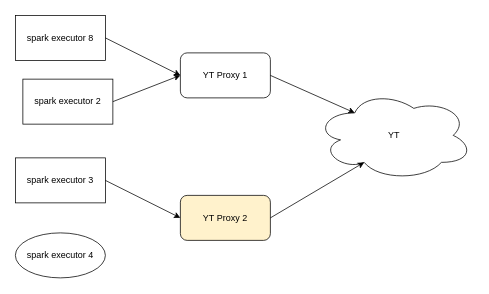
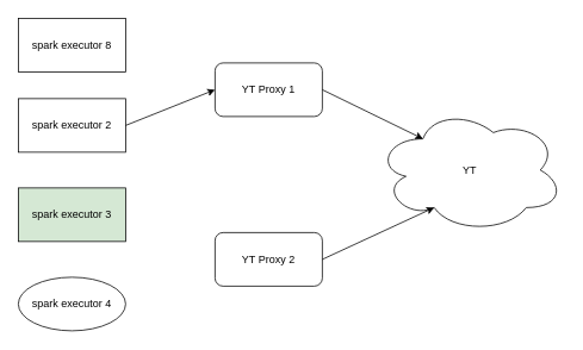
- <mxCell id="9" value="" style="endArrow=classic;html=1;exitX=1;exitY=0.5;exitDx=0;exitDy=0;entryX=0;entryY=0.5;entryDx=0;entryDy=0;" edge="1" parent="1" source="2" target="6"><mxGeometry width="50" height="50" relative="1" as="geometry"><mxPoint x="180" y="40" as="sourcePoint" /><mxPoint x="240" y="-10" as="targetPoint" /></mxGeometry></mxCell>
- <mxCell id="3" value="spark executor 2" style="rounded=0;whiteSpace=wrap;html=1;" vertex="1" parent="1"><mxGeometry x="30" y="105" width="120" height="60" as="geometry" /></mxCell>
+ <mxCell id="3" value="spark executor 2" style="rounded=0;whiteSpace=wrap;html=1;" vertex="1" parent="1"><mxGeometry x="20" y="110" width="120" height="60" as="geometry" /></mxCell>
- <mxCell id="8" value="YT" style="ellipse;shape=cloud;whiteSpace=wrap;html=1;" vertex="1" parent="1"><mxGeometry x="420" y="120" width="210" height="120" as="geometry" /></mxCell>
+ <mxCell id="8" value="YT" style="ellipse;shape=cloud;whiteSpace=wrap;html=1;" vertex="1" parent="1"><mxGeometry x="420" y="120" width="210" height="140" as="geometry" /></mxCell>
- <mxCell id="4" value="spark executor 3" style="rounded=0;whiteSpace=wrap;html=1;" vertex="1" parent="1"><mxGeometry x="20" y="210" width="120" height="60" as="geometry" /></mxCell>
+ <mxCell id="4" value="spark executor 3" style="rounded=0;whiteSpace=wrap;html=1;fillColor=#d5e8d4;" vertex="1" parent="1"><mxGeometry x="20" y="210" width="120" height="60" as="geometry" /></mxCell>
- <mxCell id="11" value="" style="endArrow=classic;html=1;exitX=1;exitY=0.5;exitDx=0;exitDy=0;entryX=0;entryY=0.5;entryDx=0;entryDy=0;" edge="1" parent="1" source="4" target="7"><mxGeometry width="50" height="50" relative="1" as="geometry"><mxPoint x="280" y="210" as="sourcePoint" /><mxPoint x="330" y="160" as="targetPoint" /></mxGeometry></mxCell>
- <mxCell id="7" value="YT Proxy 2" style="rounded=1;whiteSpace=wrap;html=1;fillColor=#fff2cc;" vertex="1" parent="1"><mxGeometry x="240" y="260" width="120" height="60" as="geometry" /></mxCell>
+ <mxCell id="7" value="YT Proxy 2" style="rounded=1;whiteSpace=wrap;html=1;" vertex="1" parent="1"><mxGeometry x="240" y="260" width="120" height="60" as="geometry" /></mxCell>
